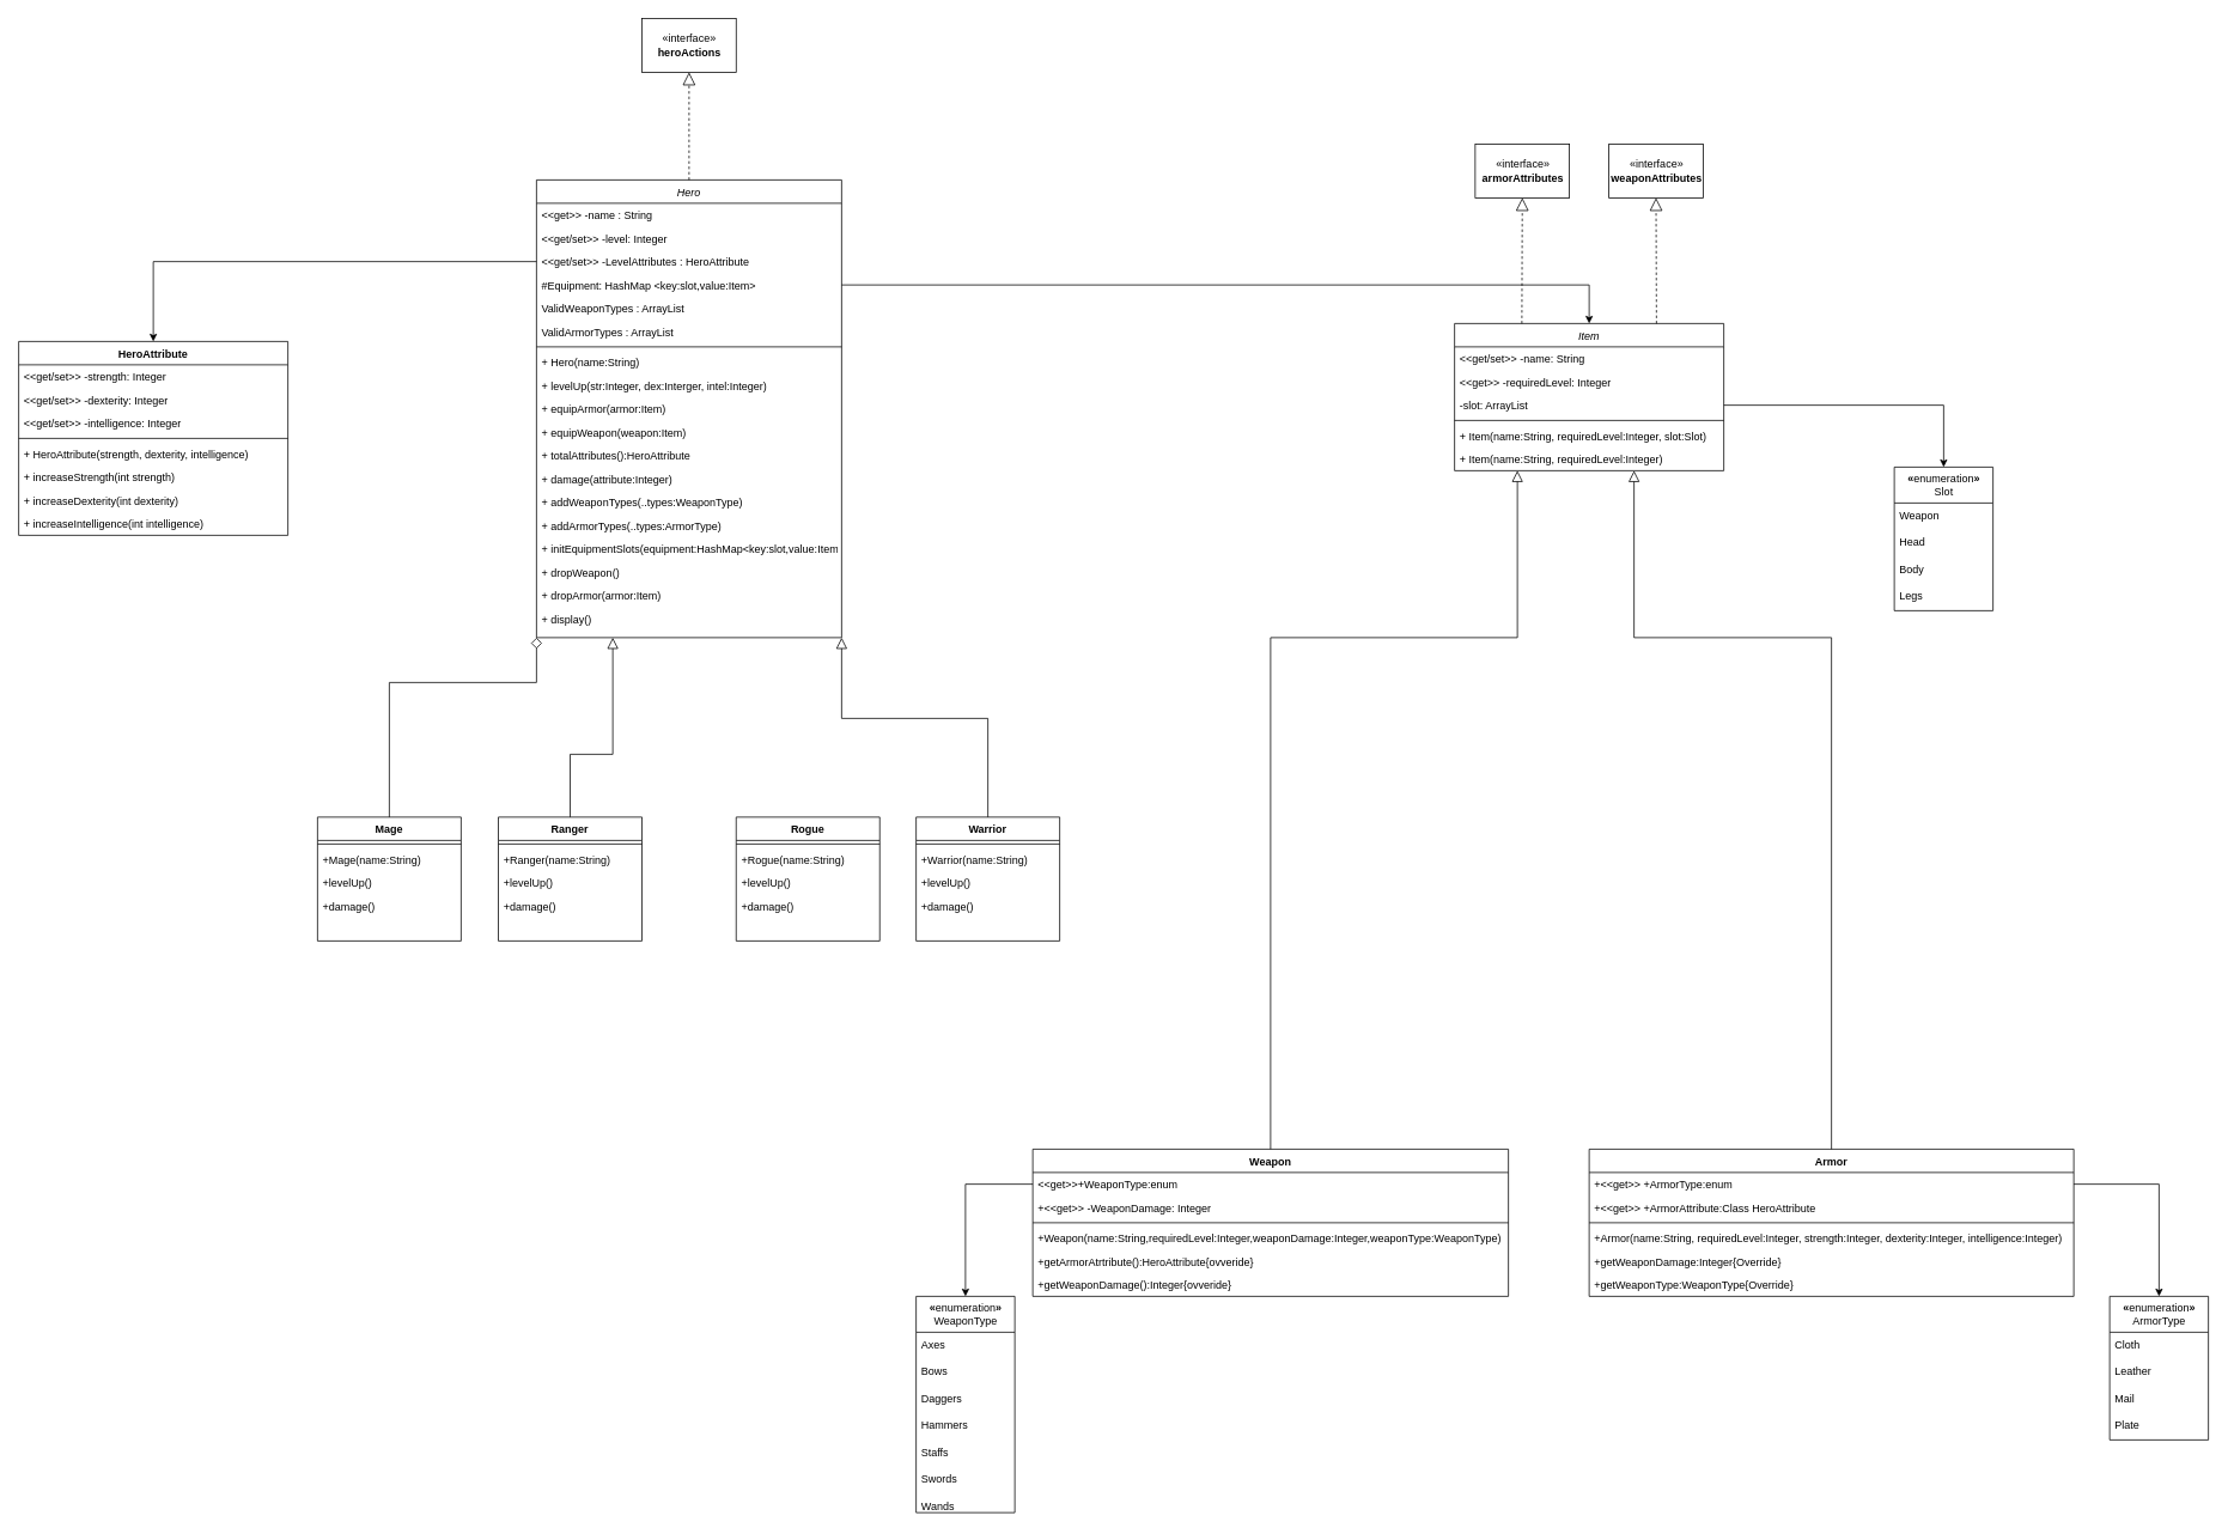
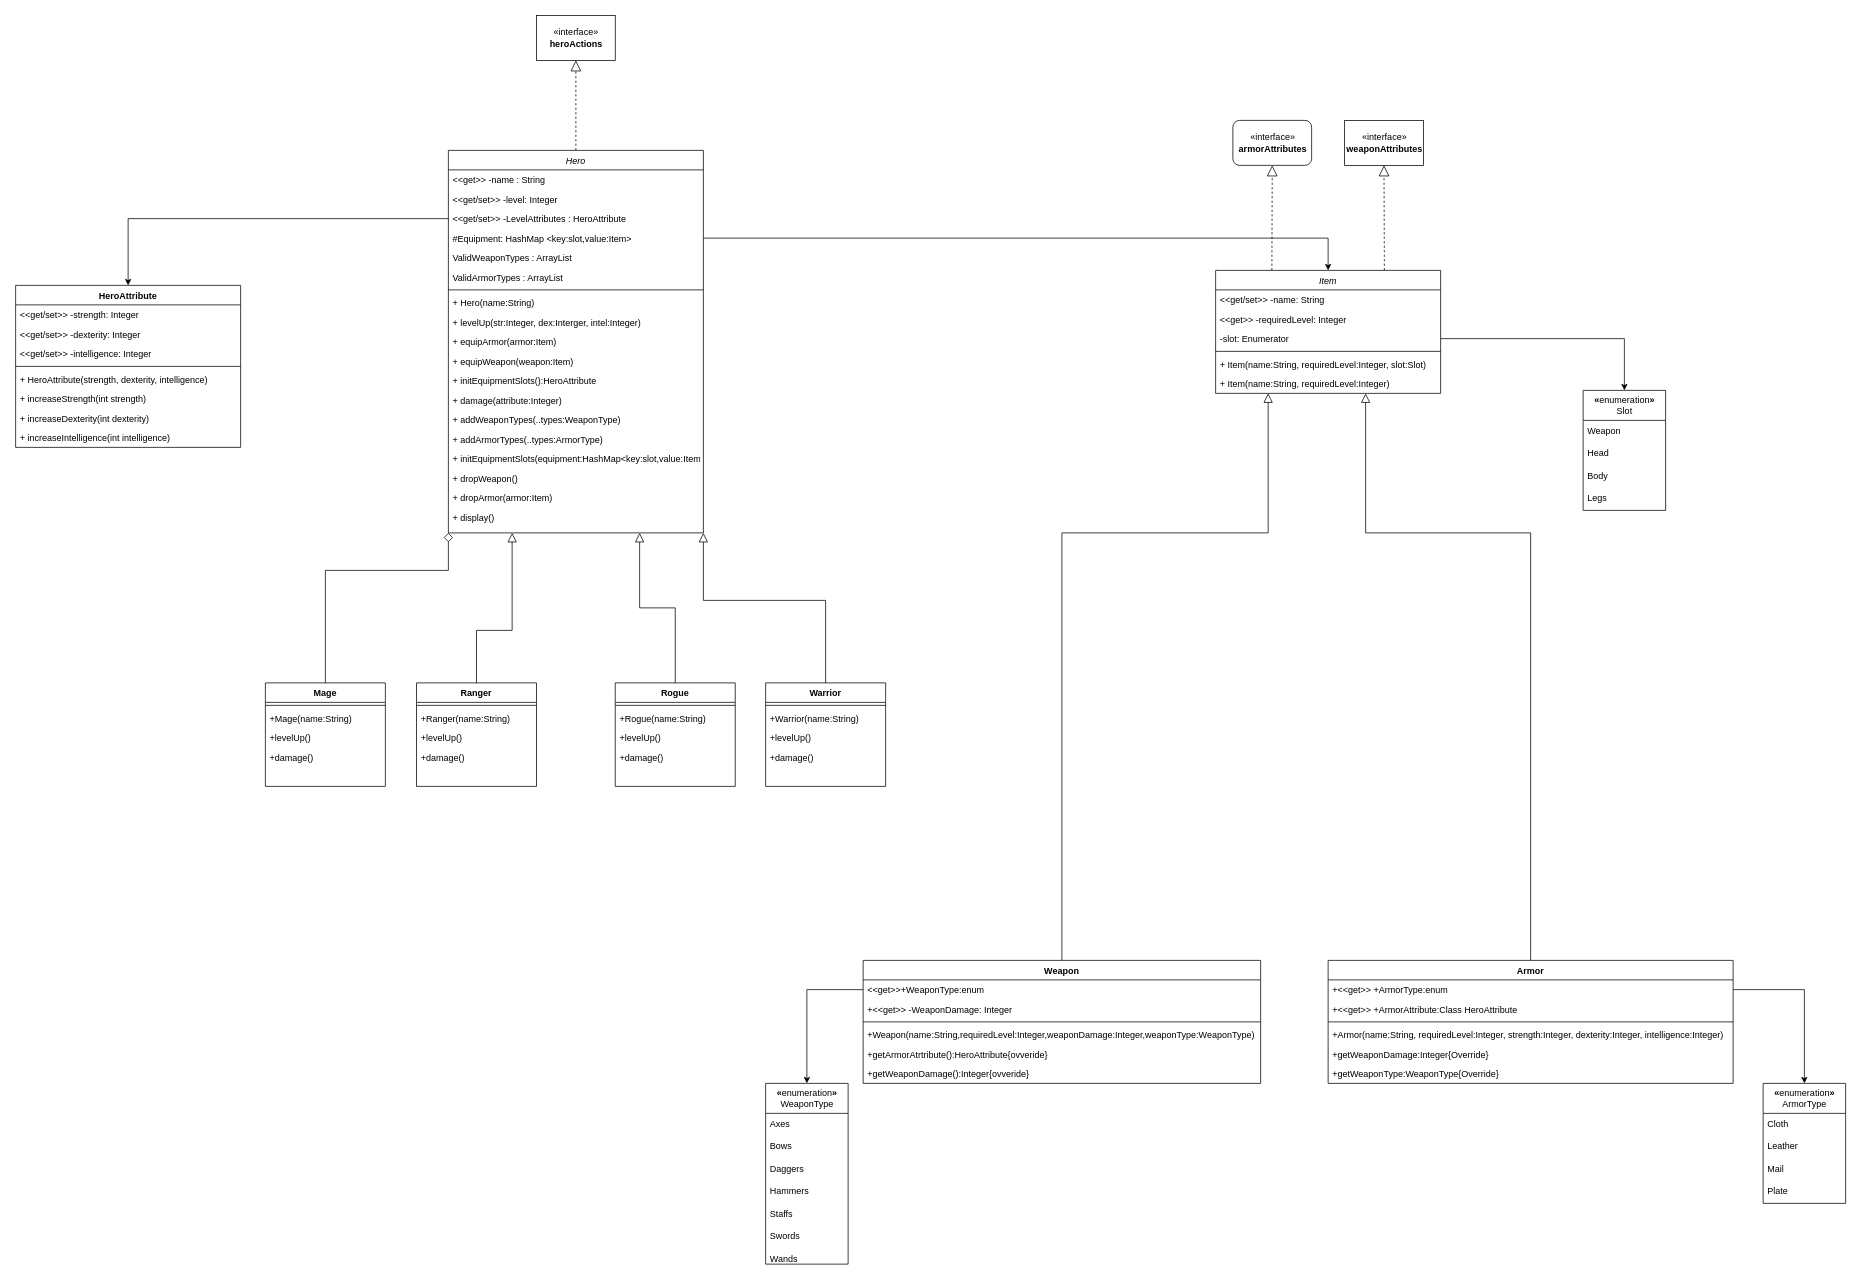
- <mxCell id="85" value="«interface»&lt;br&gt;&lt;b&gt;armorAttributes&lt;/b&gt;" style="html=1;" vertex="1" parent="1"><mxGeometry x="1643" y="160" width="105" height="60" as="geometry" /></mxCell>
+ <mxCell id="85" value="«interface»&lt;br&gt;&lt;b&gt;armorAttributes&lt;/b&gt;" style="html=1;rounded=1;" vertex="1" parent="1"><mxGeometry x="1643" y="160" width="105" height="60" as="geometry" /></mxCell>
- <mxCell id="42" value="-slot: ArrayList" style="text;strokeColor=none;fillColor=none;align=left;verticalAlign=top;spacingLeft=4;spacingRight=4;overflow=hidden;rotatable=0;points=[[0,0.5],[1,0.5]];portConstraint=eastwest;" parent="39" vertex="1"><mxGeometry y="78" width="300" height="26" as="geometry" /></mxCell>
+ <mxCell id="42" value="-slot: Enumerator" style="text;strokeColor=none;fillColor=none;align=left;verticalAlign=top;spacingLeft=4;spacingRight=4;overflow=hidden;rotatable=0;points=[[0,0.5],[1,0.5]];portConstraint=eastwest;" parent="39" vertex="1"><mxGeometry y="78" width="300" height="26" as="geometry" /></mxCell>
- <mxCell id="14" value="+ totalAttributes():HeroAttribute" style="text;align=left;verticalAlign=top;spacingLeft=4;spacingRight=4;overflow=hidden;rotatable=0;points=[[0,0.5],[1,0.5]];portConstraint=eastwest;" parent="2" vertex="1"><mxGeometry y="294" width="340" height="26" as="geometry" /></mxCell>
+ <mxCell id="14" value="+ initEquipmentSlots():HeroAttribute" style="text;align=left;verticalAlign=top;spacingLeft=4;spacingRight=4;overflow=hidden;rotatable=0;points=[[0,0.5],[1,0.5]];portConstraint=eastwest;" parent="2" vertex="1"><mxGeometry y="294" width="340" height="26" as="geometry" /></mxCell>
+ <mxCell id="105" value="" style="endArrow=block;endSize=10;endFill=0;shadow=0;strokeWidth=1;rounded=0;edgeStyle=elbowEdgeStyle;elbow=vertical;exitX=0.5;exitY=0;exitDx=0;exitDy=0;entryX=0.75;entryY=1;entryDx=0;entryDy=0;" edge="1" parent="1" source="94" target="2"><mxGeometry width="160" relative="1" as="geometry"><mxPoint x="841.5" y="890" as="sourcePoint" /><mxPoint x="937" y="710" as="targetPoint" /></mxGeometry></mxCell>
